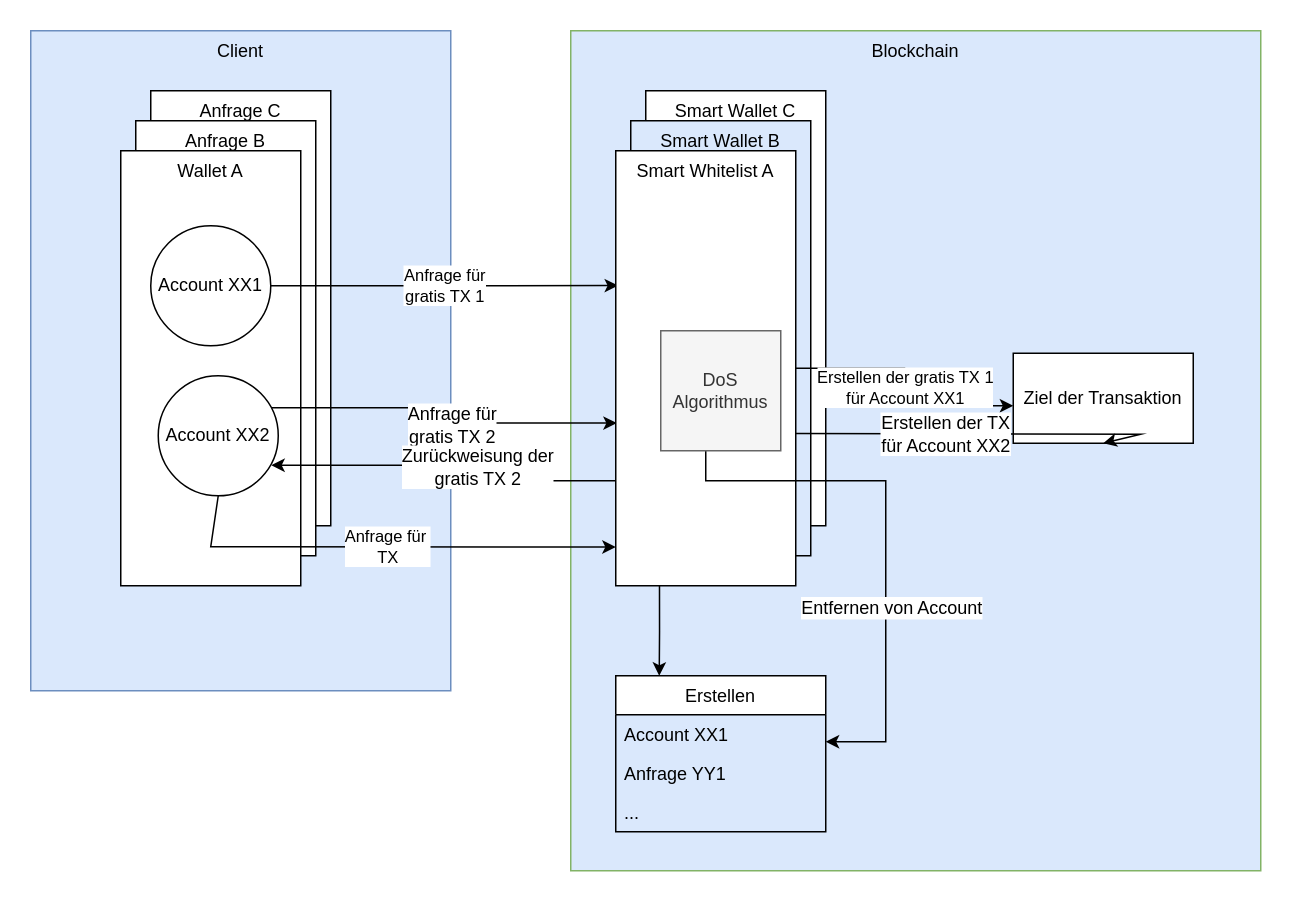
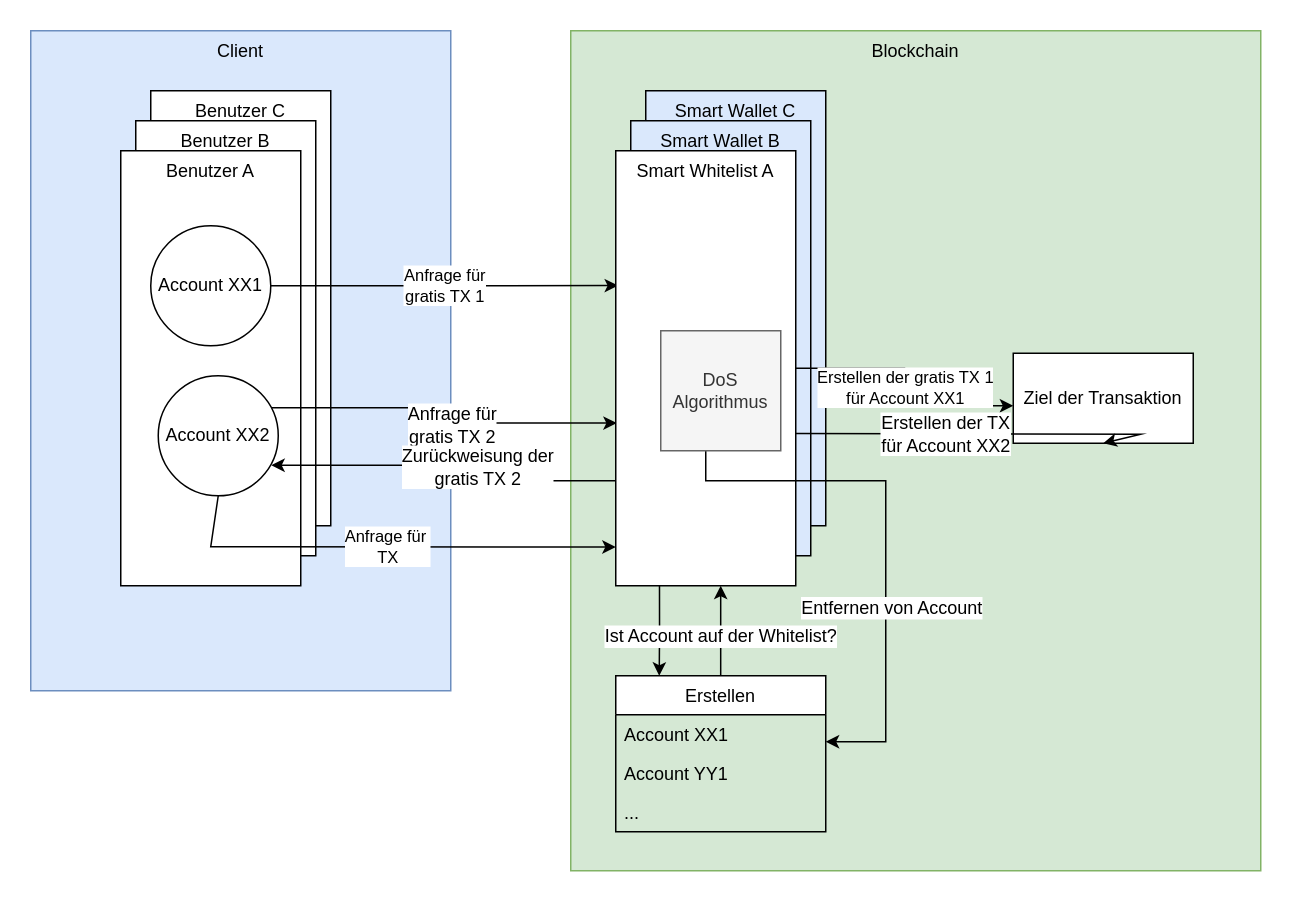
- <mxCell id="3" value="Anfrage C" style="rounded=0;whiteSpace=wrap;html=1;verticalAlign=top;" vertex="1" parent="1"><mxGeometry x="100" y="60" width="120" height="290" as="geometry" /></mxCell>
+ <mxCell id="3" value="Benutzer C" style="rounded=0;whiteSpace=wrap;html=1;verticalAlign=top;" vertex="1" parent="1"><mxGeometry x="100" y="60" width="120" height="290" as="geometry" /></mxCell>
- <mxCell id="12" value="Smart Wallet C" style="rounded=0;whiteSpace=wrap;html=1;verticalAlign=top;" vertex="1" parent="1"><mxGeometry x="430" y="60" width="120" height="290" as="geometry" /></mxCell>
+ <mxCell id="12" value="Smart Wallet C" style="rounded=0;whiteSpace=wrap;html=1;verticalAlign=top;fillColor=#dae8fc;" vertex="1" parent="1"><mxGeometry x="430" y="60" width="120" height="290" as="geometry" /></mxCell>
- <mxCell id="5" value="Anfrage B" style="rounded=0;whiteSpace=wrap;html=1;verticalAlign=top;" vertex="1" parent="1"><mxGeometry x="90" y="80" width="120" height="290" as="geometry" /></mxCell>
+ <mxCell id="5" value="Benutzer B" style="rounded=0;whiteSpace=wrap;html=1;verticalAlign=top;" vertex="1" parent="1"><mxGeometry x="90" y="80" width="120" height="290" as="geometry" /></mxCell>
- <mxCell id="6" value="Wallet A" style="rounded=0;whiteSpace=wrap;html=1;verticalAlign=top;" vertex="1" parent="1"><mxGeometry x="80" y="100" width="120" height="290" as="geometry" /></mxCell>
+ <mxCell id="6" value="Benutzer A" style="rounded=0;whiteSpace=wrap;html=1;verticalAlign=top;" vertex="1" parent="1"><mxGeometry x="80" y="100" width="120" height="290" as="geometry" /></mxCell>
- <mxCell id="4" value="Blockchain" style="rounded=0;whiteSpace=wrap;html=1;fillColor=#dae8fc;strokeColor=#82b366;verticalAlign=top;" vertex="1" parent="1"><mxGeometry x="380" y="20" width="460" height="560" as="geometry" /></mxCell>
+ <mxCell id="4" value="Blockchain" style="rounded=0;whiteSpace=wrap;html=1;fillColor=#d5e8d4;strokeColor=#82b366;verticalAlign=top;" vertex="1" parent="1"><mxGeometry x="380" y="20" width="460" height="560" as="geometry" /></mxCell>
+ <mxCell id="23" style="edgeStyle=orthogonalEdgeStyle;rounded=0;orthogonalLoop=1;jettySize=auto;html=1;entryX=0.583;entryY=1;entryDx=0;entryDy=0;entryPerimeter=0;" edge="1" parent="1" source="25" target="18"><mxGeometry relative="1" as="geometry" /></mxCell>
+ <mxCell id="24" value="Ist Account auf der Whitelist?" style="text;html=1;align=center;verticalAlign=middle;resizable=0;points=[];labelBackgroundColor=#ffffff;" vertex="1" connectable="0" parent="23"><mxGeometry x="-0.096" relative="1" as="geometry"><mxPoint as="offset" /></mxGeometry></mxCell>
- <mxCell id="27" value="Anfrage YY1" style="text;strokeColor=none;fillColor=none;align=left;verticalAlign=top;spacingLeft=4;spacingRight=4;overflow=hidden;rotatable=0;points=[[0,0.5],[1,0.5]];portConstraint=eastwest;" vertex="1" parent="25"><mxGeometry y="52" width="140" height="26" as="geometry" /></mxCell>
+ <mxCell id="27" value="Account YY1" style="text;strokeColor=none;fillColor=none;align=left;verticalAlign=top;spacingLeft=4;spacingRight=4;overflow=hidden;rotatable=0;points=[[0,0.5],[1,0.5]];portConstraint=eastwest;" vertex="1" parent="25"><mxGeometry y="52" width="140" height="26" as="geometry" /></mxCell>
